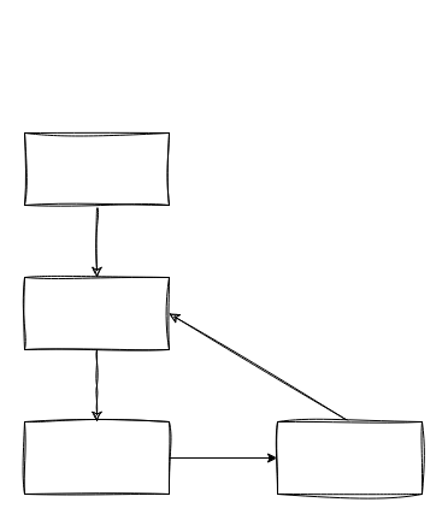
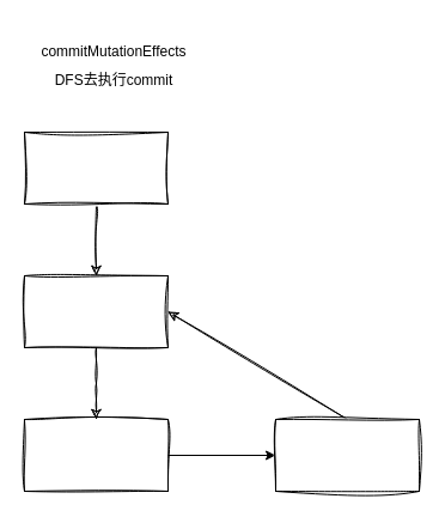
+ <mxCell id="10" value="&lt;div class=&quot;lake-content&quot;&gt;&lt;p style=&quot;margin: 0; padding: 0; min-height: 24px&quot; class=&quot;ne-p&quot; id=&quot;ue68f30f5&quot;&gt;commitMutationEffects&lt;/p&gt;&lt;/div&gt;DFS去执行commit" style="text;html=1;strokeColor=none;fillColor=none;align=center;verticalAlign=middle;whiteSpace=wrap;rounded=0;" parent="1" vertex="1"><mxGeometry x="20" y="20" width="150" height="70" as="geometry" /></mxCell>
